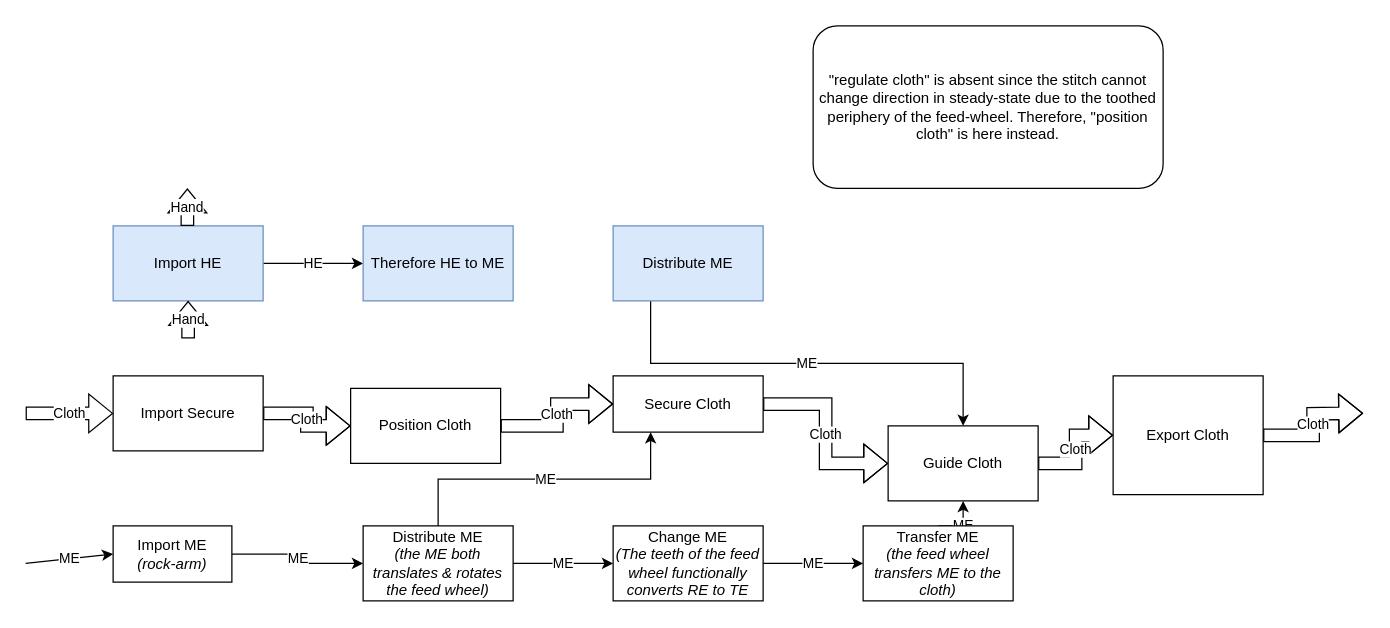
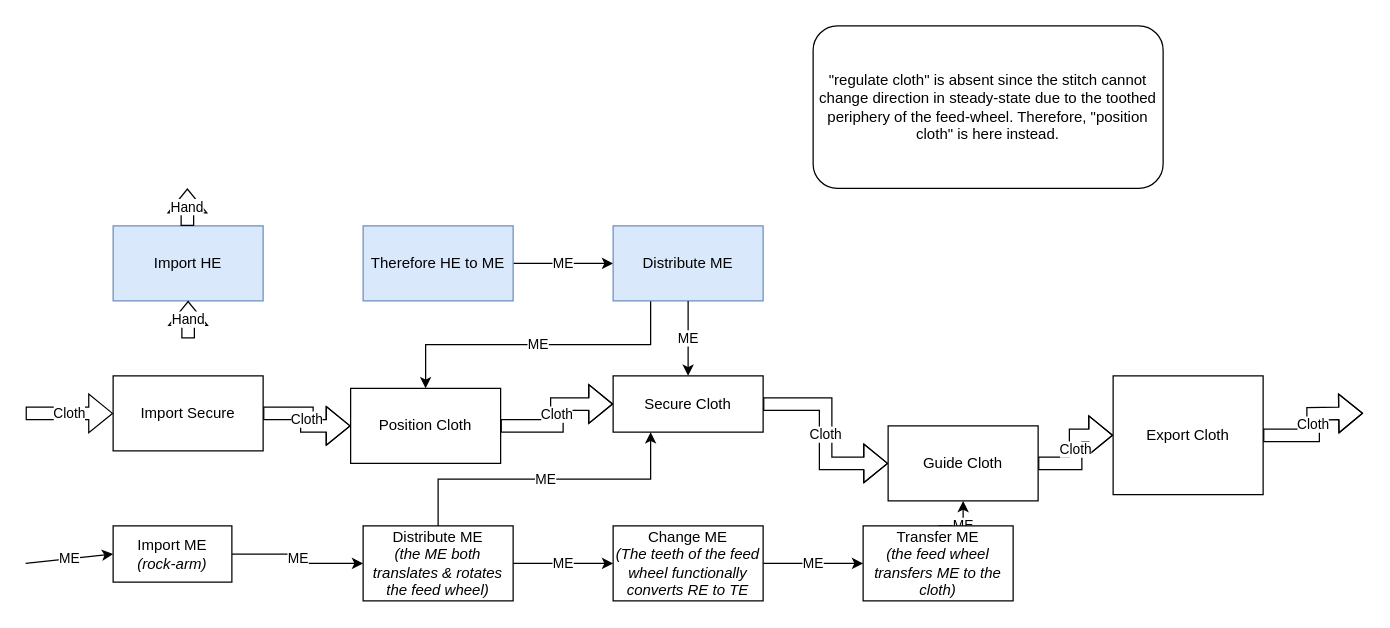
- <mxCell id="12" value="HE" style="edgeStyle=orthogonalEdgeStyle;rounded=0;orthogonalLoop=1;jettySize=auto;html=1;exitX=1;exitY=0.5;exitDx=0;exitDy=0;entryX=0;entryY=0.5;entryDx=0;entryDy=0;" parent="1" source="13" target="15" edge="1"><mxGeometry relative="1" as="geometry" /></mxCell>
+ <mxCell id="14" value="ME" style="edgeStyle=orthogonalEdgeStyle;rounded=0;orthogonalLoop=1;jettySize=auto;html=1;exitX=1;exitY=0.5;exitDx=0;exitDy=0;entryX=0;entryY=0.5;entryDx=0;entryDy=0;" parent="1" source="15" target="17" edge="1"><mxGeometry relative="1" as="geometry" /></mxCell>
+ <mxCell id="18" value="ME" style="edgeStyle=orthogonalEdgeStyle;rounded=0;orthogonalLoop=1;jettySize=auto;html=1;exitX=0.5;exitY=1;exitDx=0;exitDy=0;entryX=0.5;entryY=0;entryDx=0;entryDy=0;" parent="1" source="17" target="20" edge="1"><mxGeometry relative="1" as="geometry"><mxPoint x="750" y="240" as="sourcePoint" /></mxGeometry></mxCell>
- <mxCell id="16" value="ME" style="edgeStyle=orthogonalEdgeStyle;rounded=0;orthogonalLoop=1;jettySize=auto;html=1;exitX=0.25;exitY=1;exitDx=0;exitDy=0;" parent="1" source="17" target="24" edge="1"><mxGeometry relative="1" as="geometry" /></mxCell>
+ <mxCell id="16" value="ME" style="edgeStyle=orthogonalEdgeStyle;rounded=0;orthogonalLoop=1;jettySize=auto;html=1;exitX=0.25;exitY=1;exitDx=0;exitDy=0;entryX=0.5;entryY=0;entryDx=0;entryDy=0;" parent="1" source="17" target="11" edge="1"><mxGeometry relative="1" as="geometry" /></mxCell>
